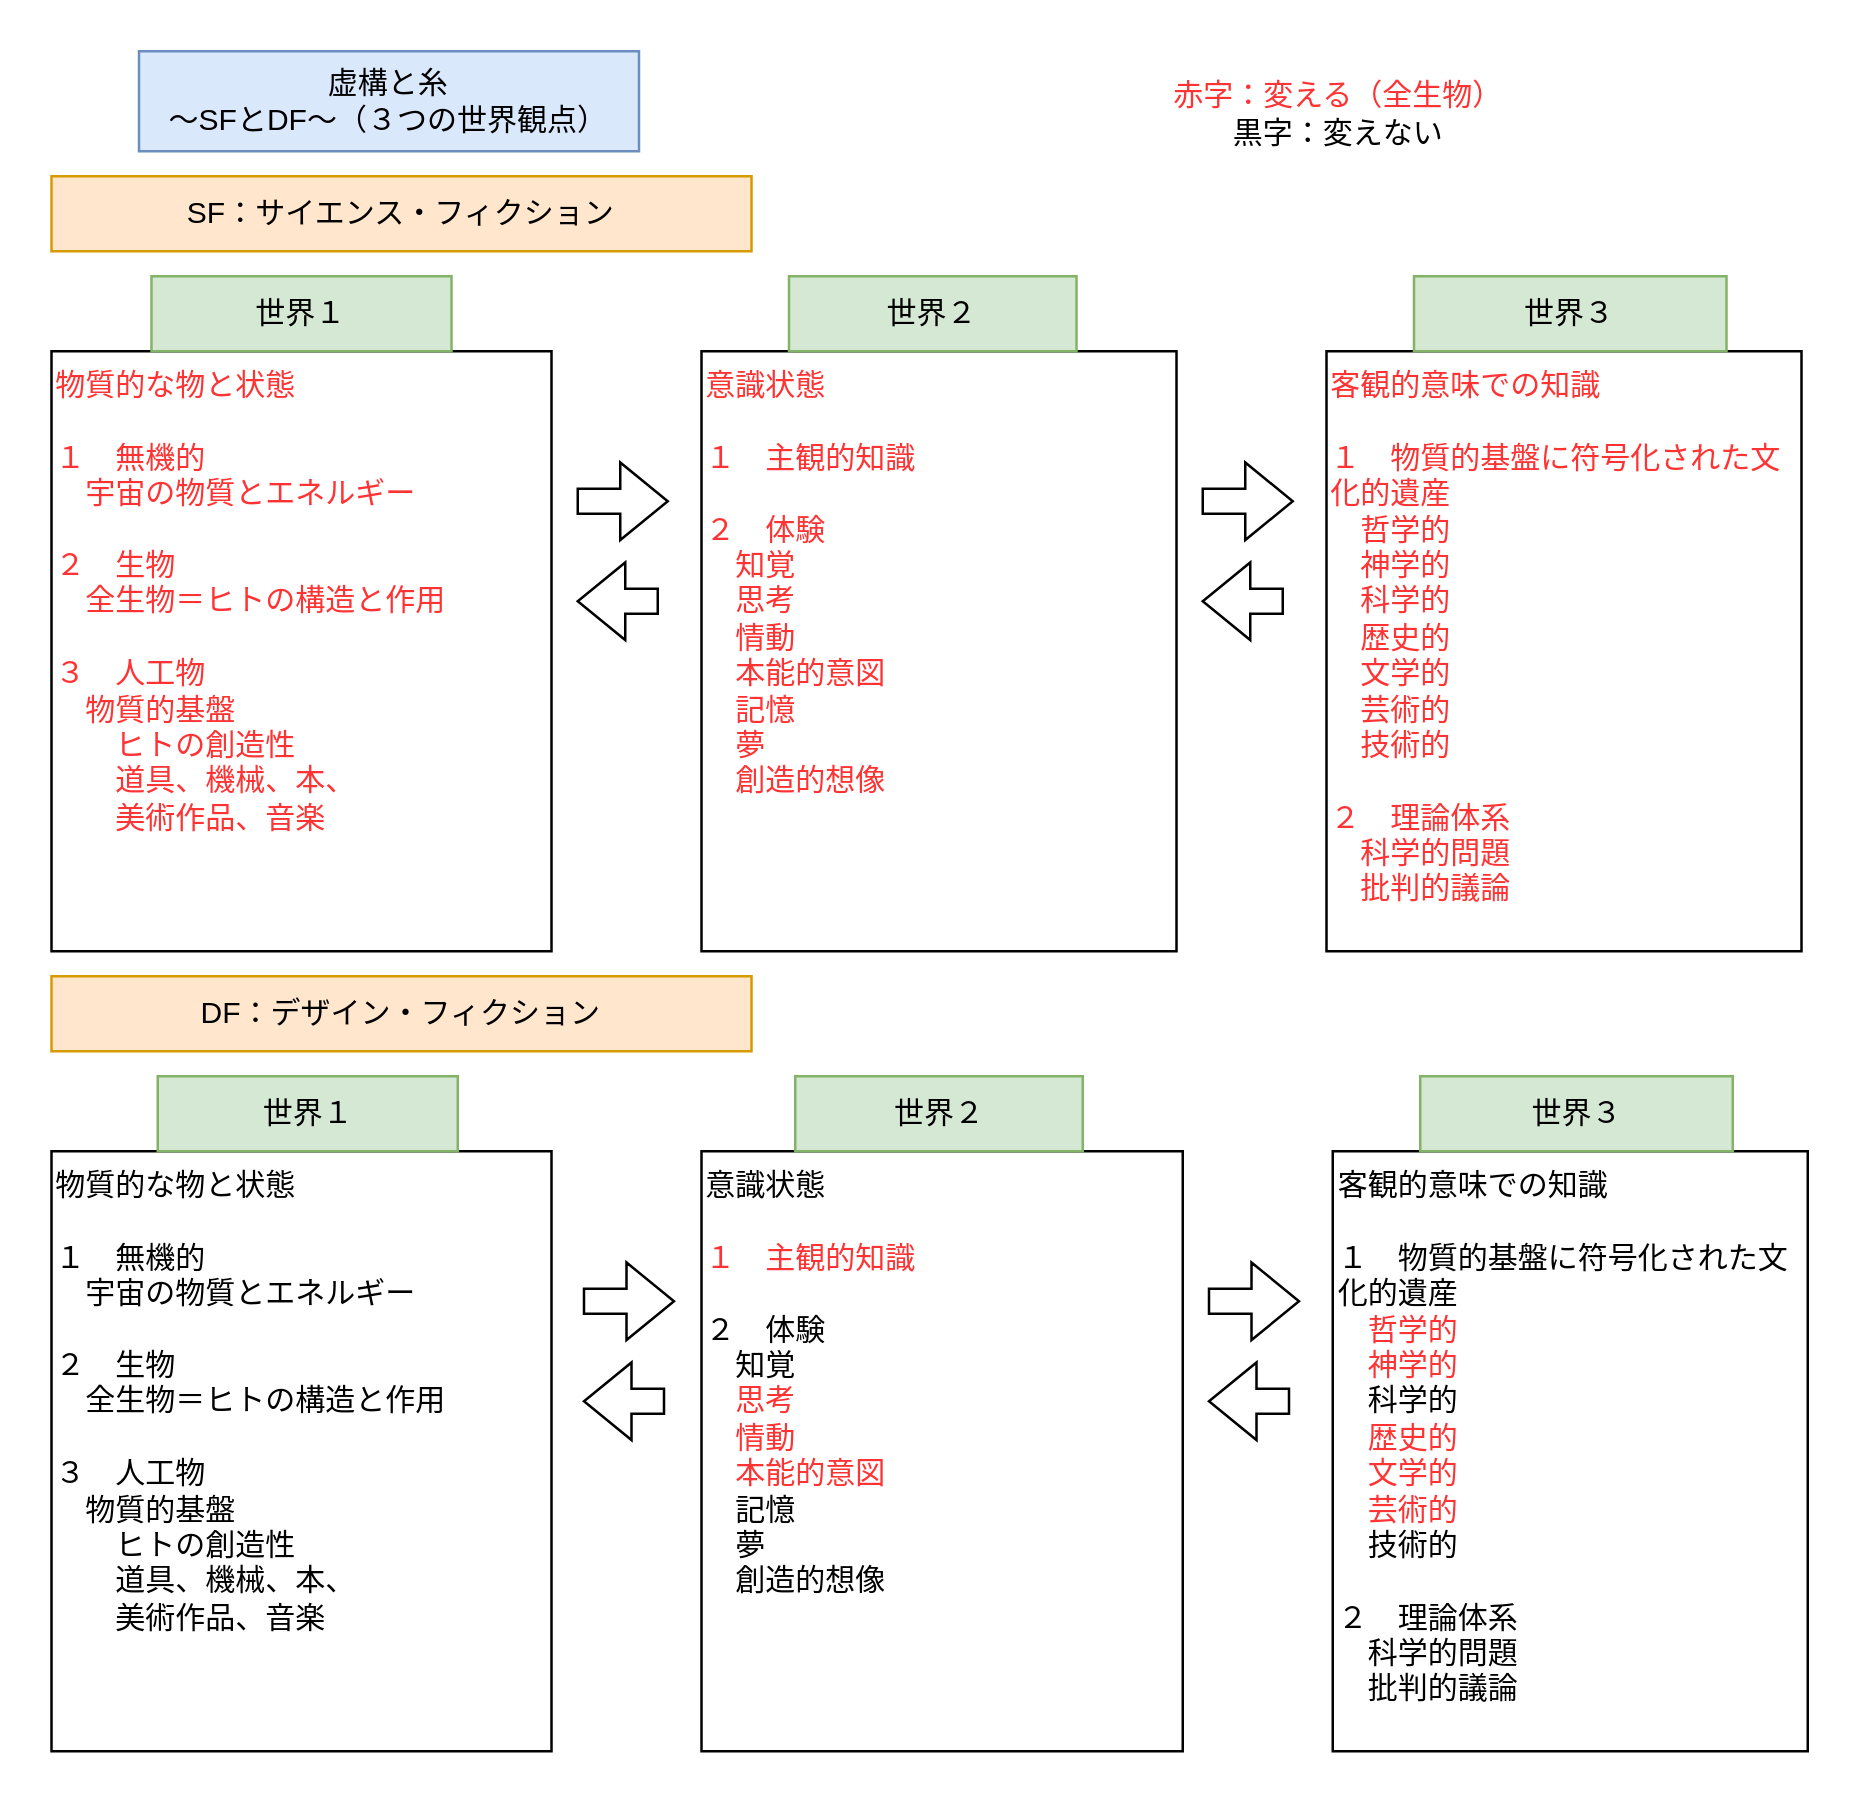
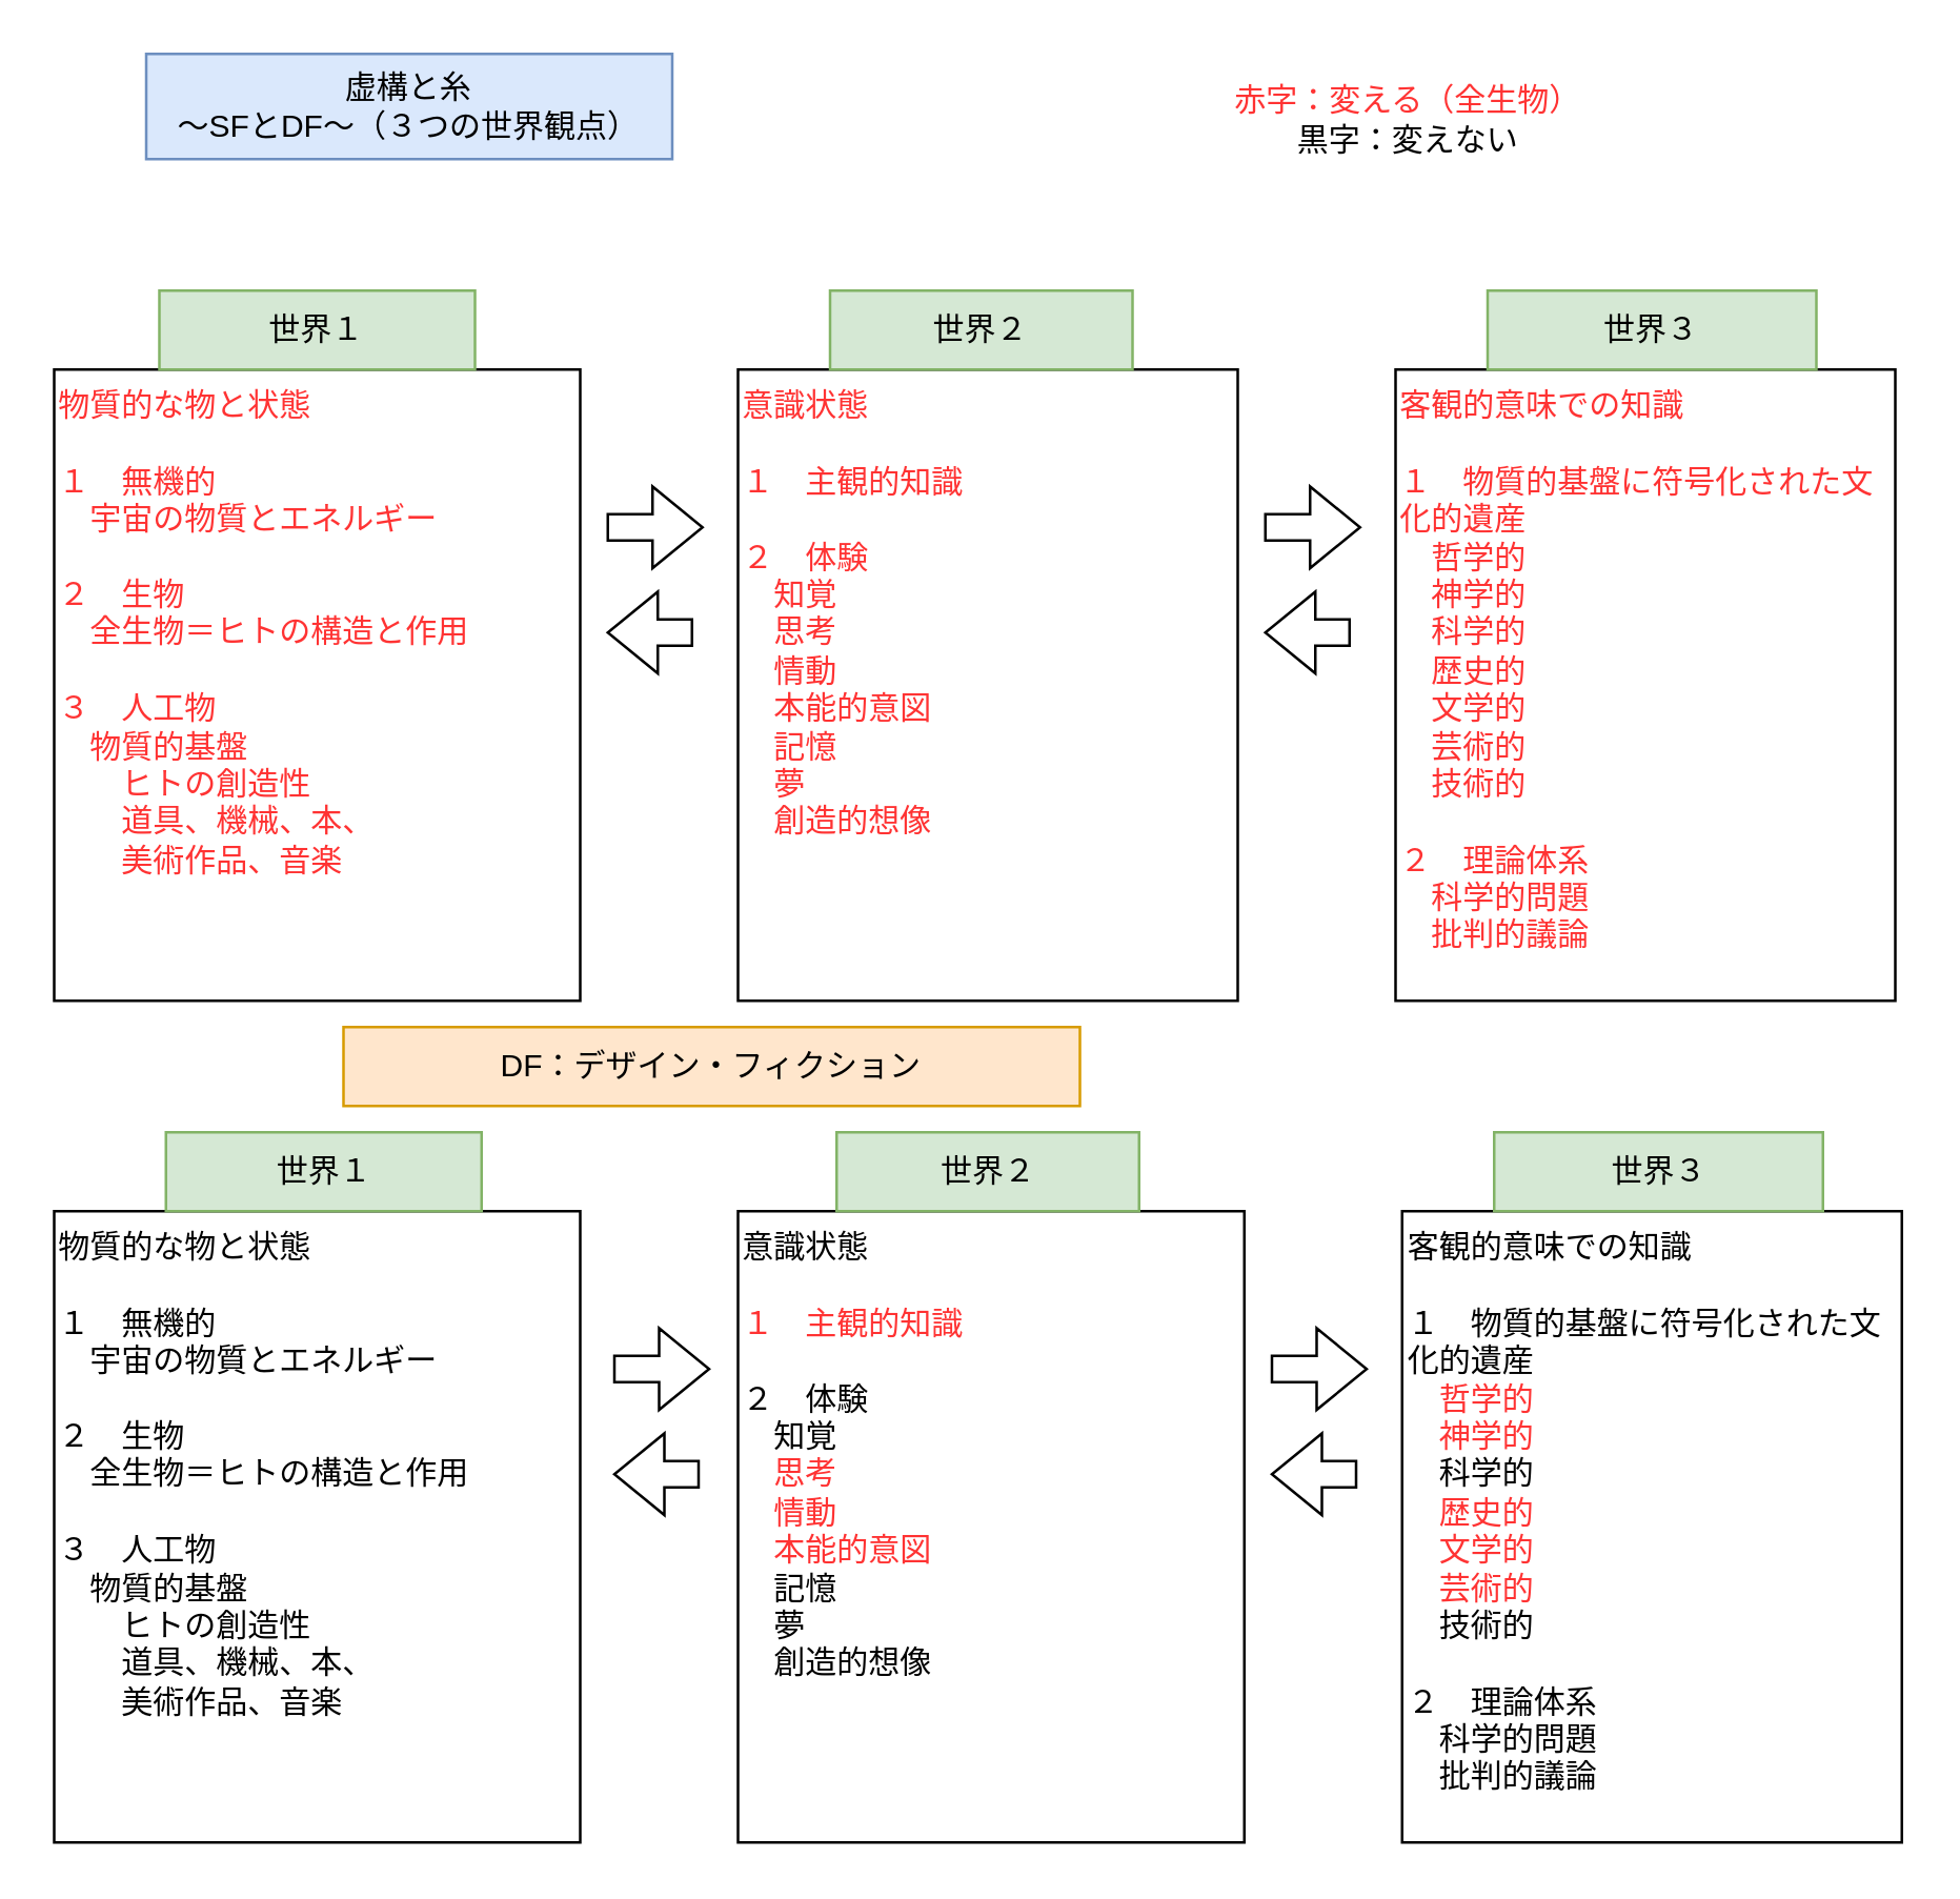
- <mxCell id="13" value="SF：サイエンス・フィクション" style="text;html=1;align=center;verticalAlign=middle;whiteSpace=wrap;rounded=0;fillColor=#ffe6cc;strokeColor=#d79b00;" vertex="1" parent="1"><mxGeometry x="20" y="70" width="280" height="30" as="geometry" /></mxCell>
- <mxCell id="24" value="DF：デザイン・フィクション" style="text;html=1;align=center;verticalAlign=middle;whiteSpace=wrap;rounded=0;fillColor=#ffe6cc;strokeColor=#d79b00;" vertex="1" parent="1"><mxGeometry x="20" y="390" width="280" height="30" as="geometry" /></mxCell>
+ <mxCell id="24" value="DF：デザイン・フィクション" style="text;html=1;align=center;verticalAlign=middle;whiteSpace=wrap;rounded=0;fillColor=#ffe6cc;strokeColor=#d79b00;" vertex="1" parent="1"><mxGeometry x="130" y="390" width="280" height="30" as="geometry" /></mxCell>
